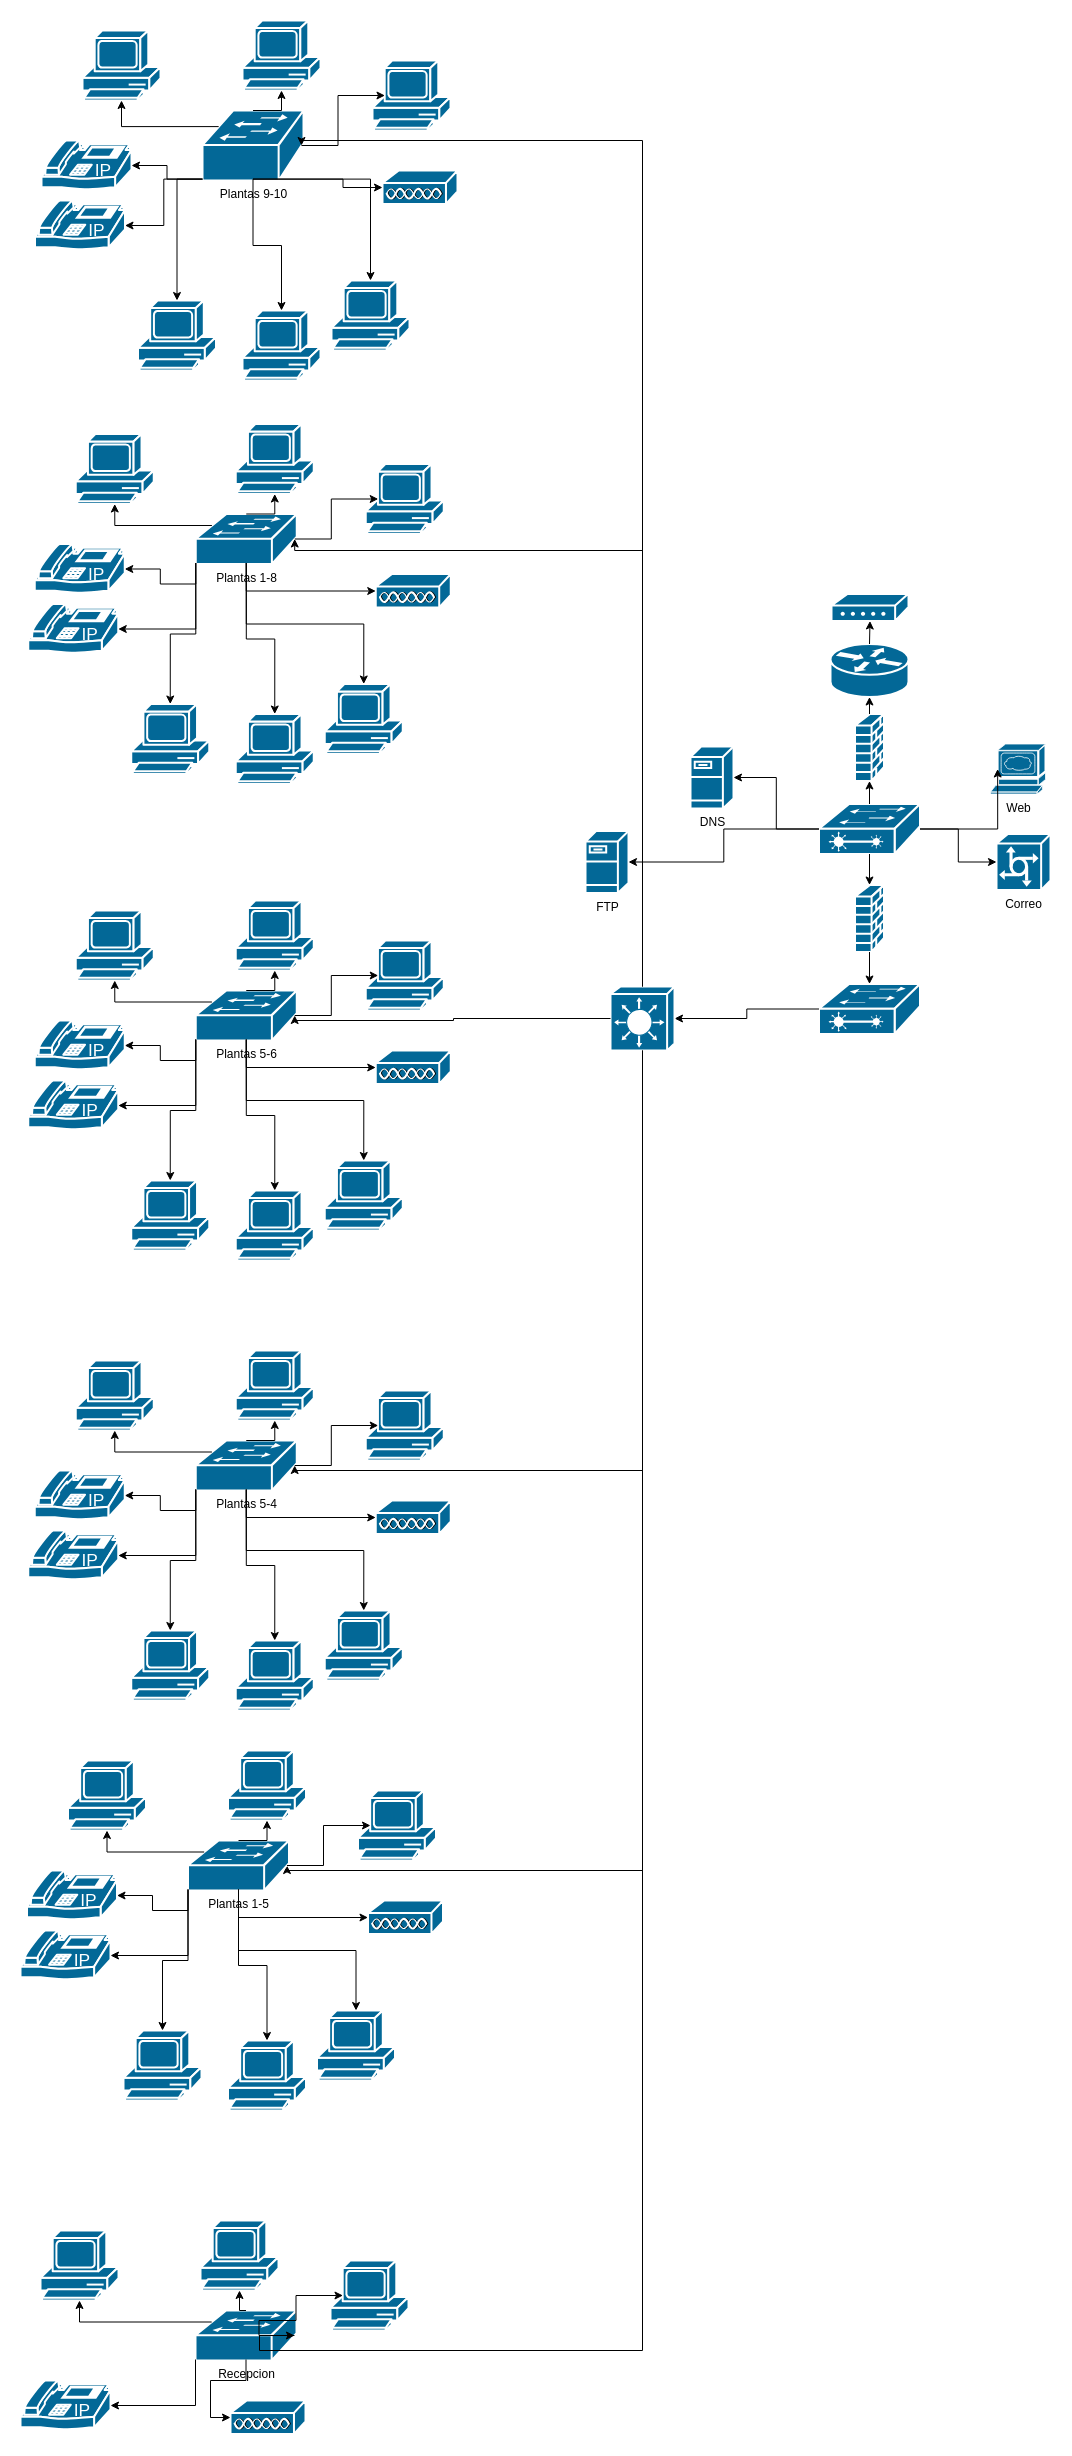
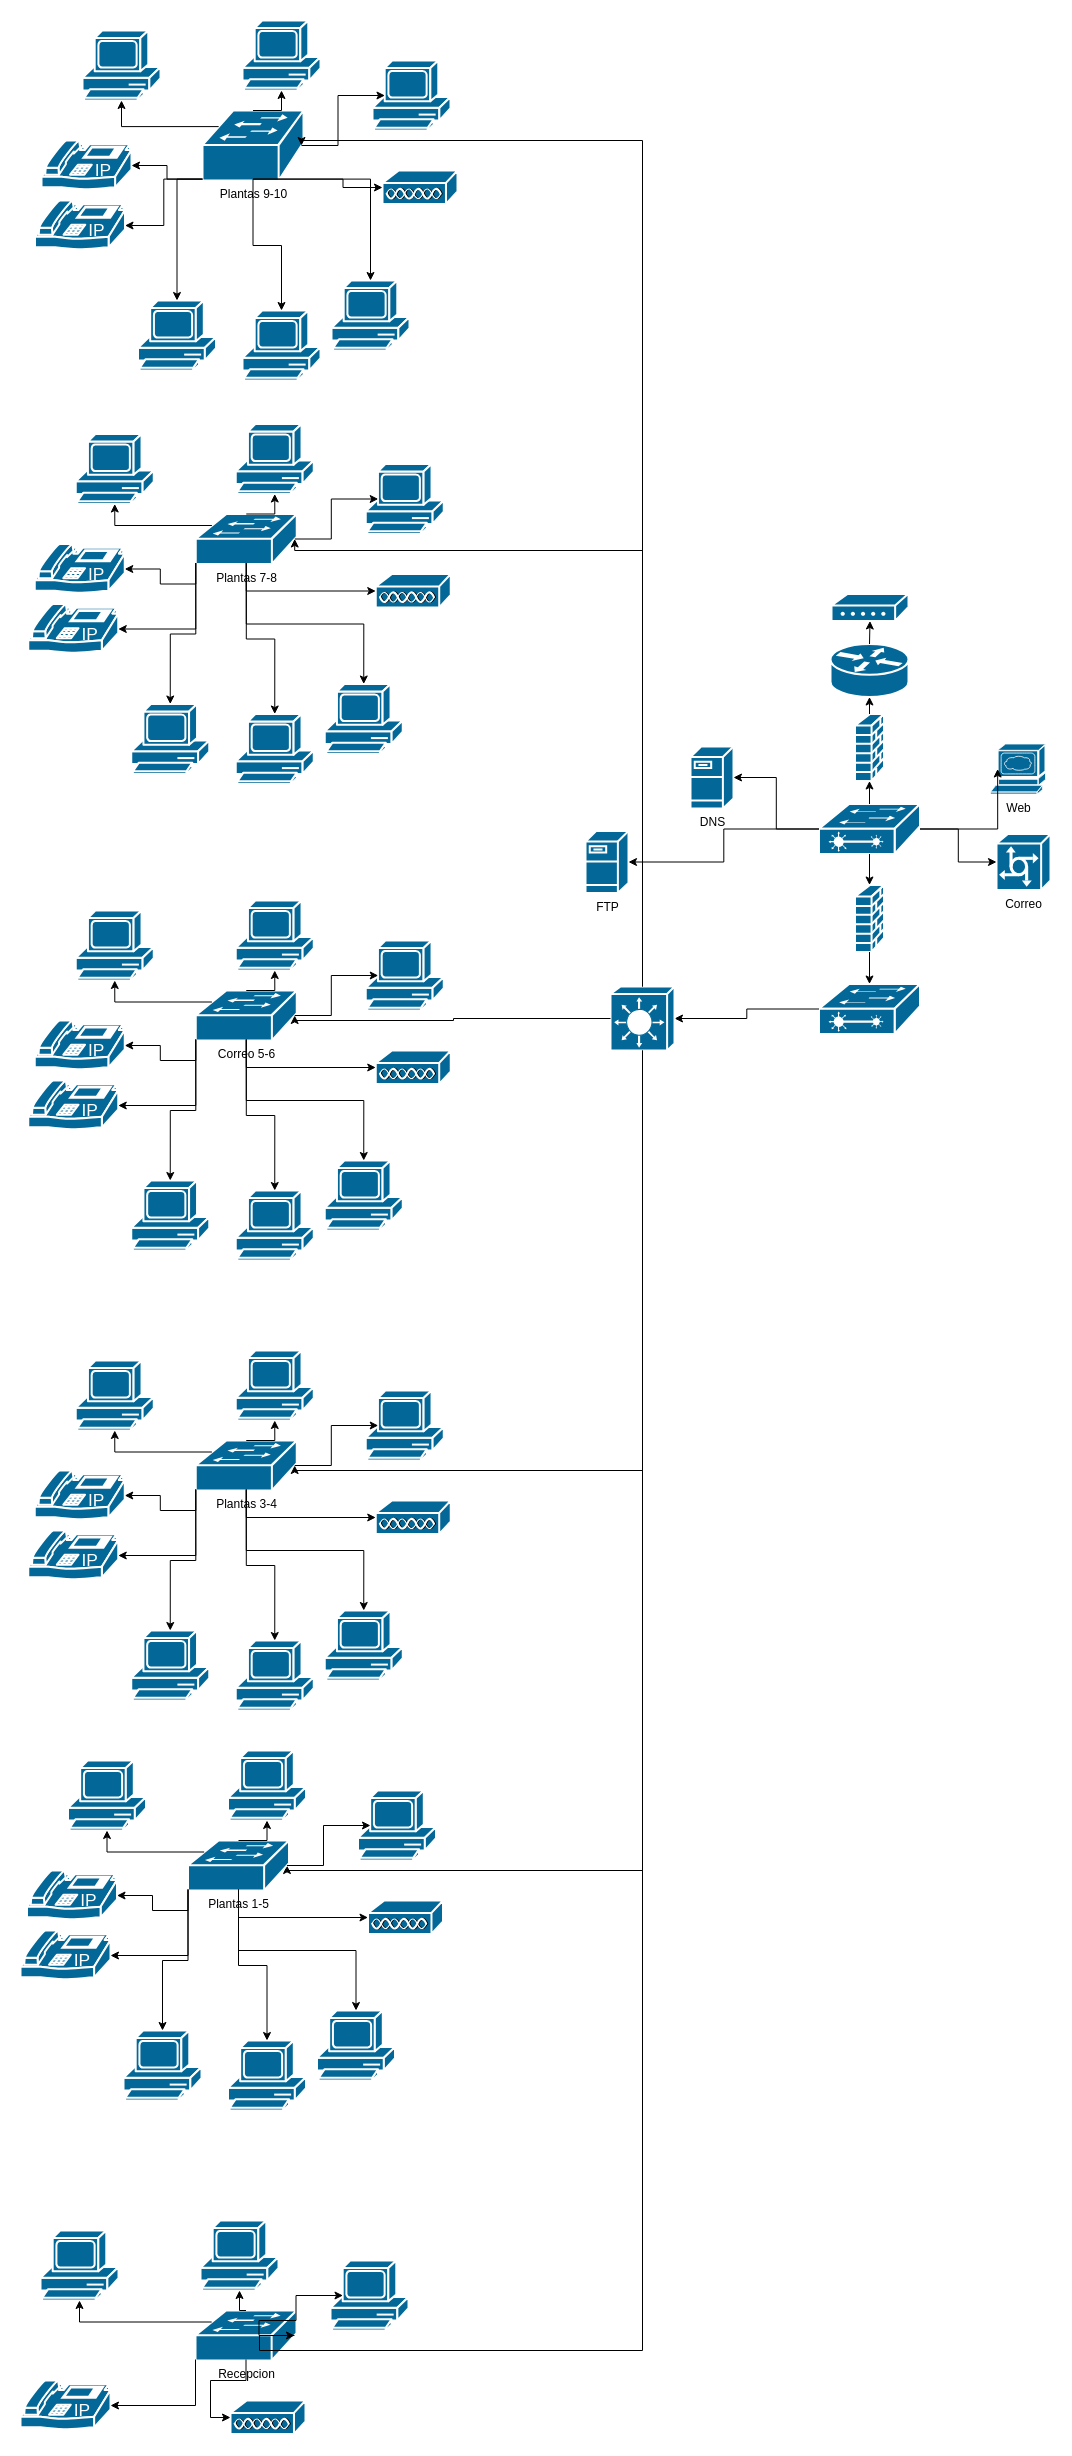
- <mxCell id="93" value="Plantas 1-8" style="shape=mxgraph.cisco.switches.workgroup_switch;sketch=0;html=1;pointerEvents=1;dashed=0;fillColor=#036897;strokeColor=#ffffff;strokeWidth=2;verticalLabelPosition=bottom;verticalAlign=top;align=center;outlineConnect=0;" parent="1" vertex="1"><mxGeometry x="195.25" y="513.5" width="101" height="50" as="geometry" /></mxCell>
+ <mxCell id="93" value="Plantas 7-8" style="shape=mxgraph.cisco.switches.workgroup_switch;sketch=0;html=1;pointerEvents=1;dashed=0;fillColor=#036897;strokeColor=#ffffff;strokeWidth=2;verticalLabelPosition=bottom;verticalAlign=top;align=center;outlineConnect=0;" parent="1" vertex="1"><mxGeometry x="195.25" y="513.5" width="101" height="50" as="geometry" /></mxCell>
- <mxCell id="74" value="Plantas 5-6" style="shape=mxgraph.cisco.switches.workgroup_switch;sketch=0;html=1;pointerEvents=1;dashed=0;fillColor=#036897;strokeColor=#ffffff;strokeWidth=2;verticalLabelPosition=bottom;verticalAlign=top;align=center;outlineConnect=0;" parent="1" vertex="1"><mxGeometry x="195.25" y="990" width="101" height="50" as="geometry" /></mxCell>
+ <mxCell id="74" value="Correo 5-6" style="shape=mxgraph.cisco.switches.workgroup_switch;sketch=0;html=1;pointerEvents=1;dashed=0;fillColor=#036897;strokeColor=#ffffff;strokeWidth=2;verticalLabelPosition=bottom;verticalAlign=top;align=center;outlineConnect=0;" parent="1" vertex="1"><mxGeometry x="195.25" y="990" width="101" height="50" as="geometry" /></mxCell>
- <mxCell id="55" value="Plantas 5-4" style="shape=mxgraph.cisco.switches.workgroup_switch;sketch=0;html=1;pointerEvents=1;dashed=0;fillColor=#036897;strokeColor=#ffffff;strokeWidth=2;verticalLabelPosition=bottom;verticalAlign=top;align=center;outlineConnect=0;" parent="1" vertex="1"><mxGeometry x="195.25" y="1440" width="101" height="50" as="geometry" /></mxCell>
+ <mxCell id="55" value="Plantas 3-4" style="shape=mxgraph.cisco.switches.workgroup_switch;sketch=0;html=1;pointerEvents=1;dashed=0;fillColor=#036897;strokeColor=#ffffff;strokeWidth=2;verticalLabelPosition=bottom;verticalAlign=top;align=center;outlineConnect=0;" parent="1" vertex="1"><mxGeometry x="195.25" y="1440" width="101" height="50" as="geometry" /></mxCell>
